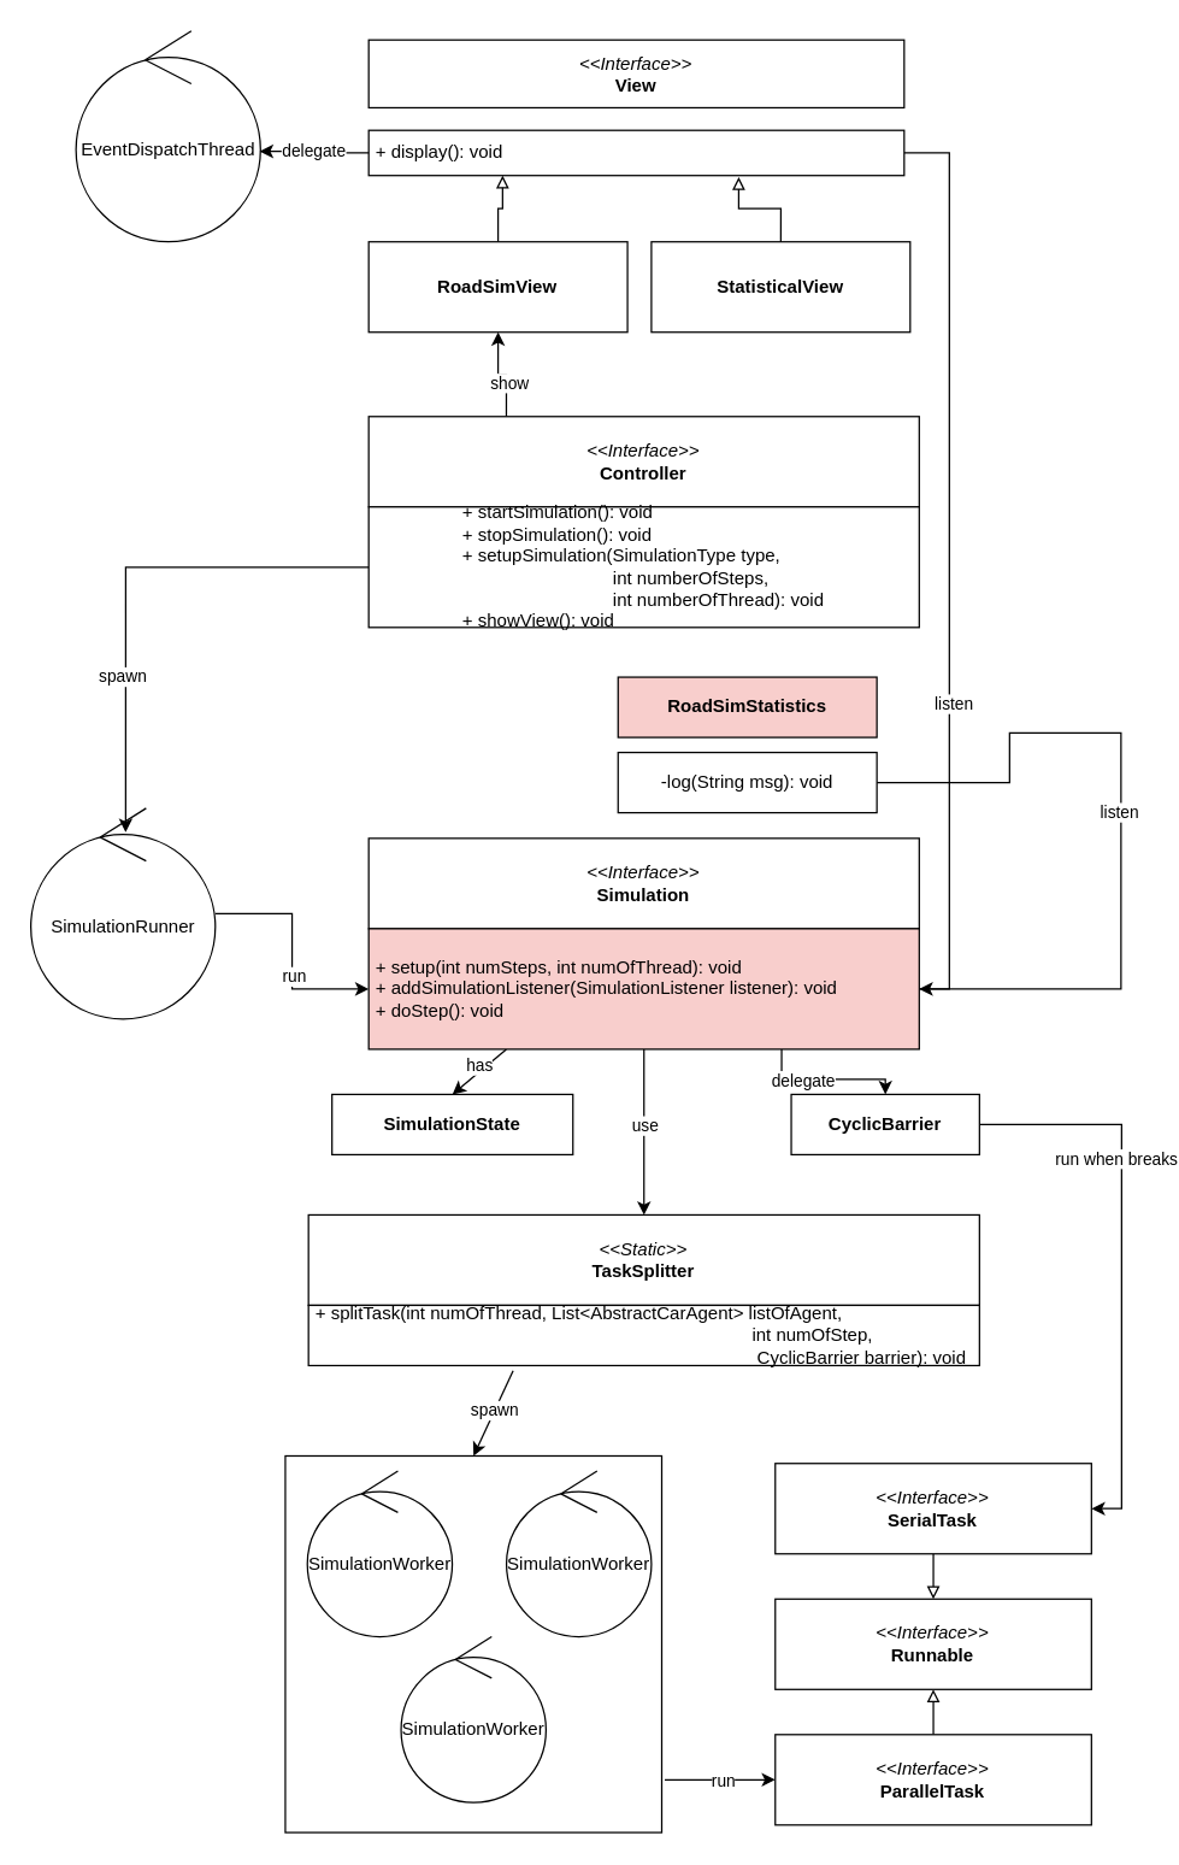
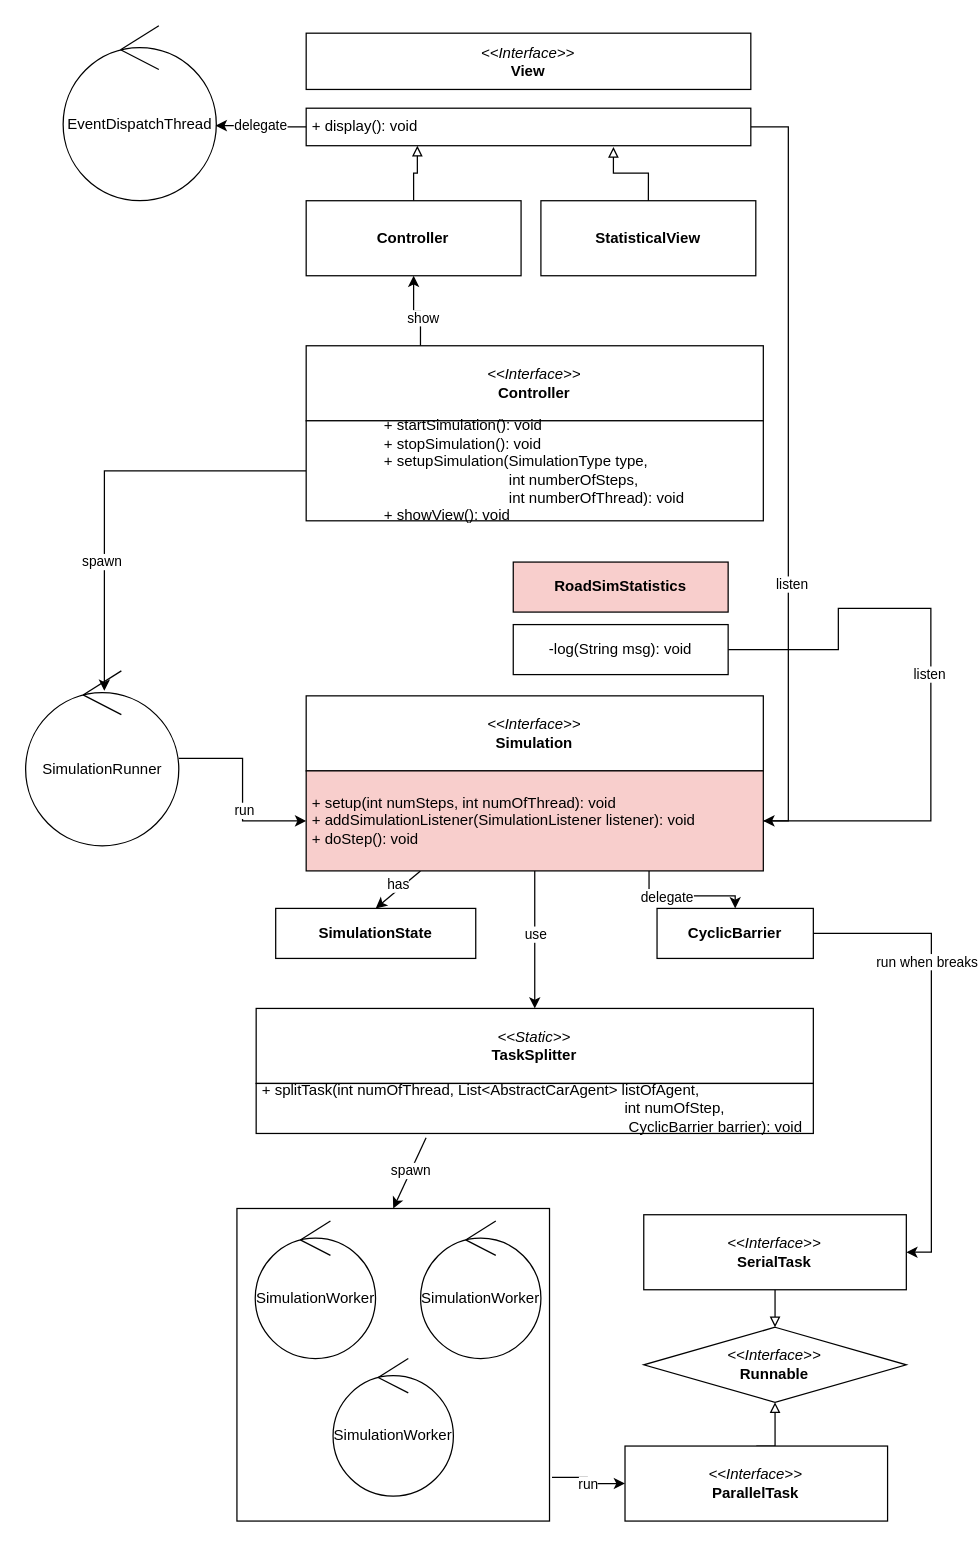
- <mxCell id="35" value="&lt;b&gt;RoadSimView&lt;/b&gt;" style="rounded=0;whiteSpace=wrap;html=1;" parent="1" vertex="1"><mxGeometry x="244.38" y="160" width="171.87" height="60" as="geometry" /></mxCell>
+ <mxCell id="35" value="&lt;b&gt;Controller&lt;/b&gt;" style="rounded=0;whiteSpace=wrap;html=1;" parent="1" vertex="1"><mxGeometry x="244.38" y="160" width="171.87" height="60" as="geometry" /></mxCell>
- <mxCell id="47" value="&lt;i&gt;&amp;lt;&amp;lt;Interface&amp;gt;&amp;gt;&lt;/i&gt;&lt;div&gt;&lt;b&gt;Runnable&lt;/b&gt;&lt;/div&gt;" style="rounded=0;whiteSpace=wrap;html=1;" parent="1" vertex="1"><mxGeometry x="514.38" y="1061" width="210" height="60" as="geometry" /></mxCell>
+ <mxCell id="47" value="&lt;i&gt;&amp;lt;&amp;lt;Interface&amp;gt;&amp;gt;&lt;/i&gt;&lt;div&gt;&lt;b&gt;Runnable&lt;/b&gt;&lt;/div&gt;" style="rhombus;whiteSpace=wrap;html=1;" parent="1" vertex="1"><mxGeometry x="514.38" y="1061" width="210" height="60" as="geometry" /></mxCell>
- <mxCell id="46" value="&lt;i&gt;&amp;lt;&amp;lt;Interface&amp;gt;&amp;gt;&lt;/i&gt;&lt;div&gt;&lt;b&gt;ParallelTask&lt;/b&gt;&lt;/div&gt;" style="rounded=0;whiteSpace=wrap;html=1;" parent="1" vertex="1"><mxGeometry x="514.38" y="1151" width="210" height="60" as="geometry" /></mxCell>
+ <mxCell id="46" value="&lt;i&gt;&amp;lt;&amp;lt;Interface&amp;gt;&amp;gt;&lt;/i&gt;&lt;div&gt;&lt;b&gt;ParallelTask&lt;/b&gt;&lt;/div&gt;" style="rounded=0;whiteSpace=wrap;html=1;" parent="1" vertex="1"><mxGeometry x="499.38" y="1156" width="210" height="60" as="geometry" /></mxCell>
